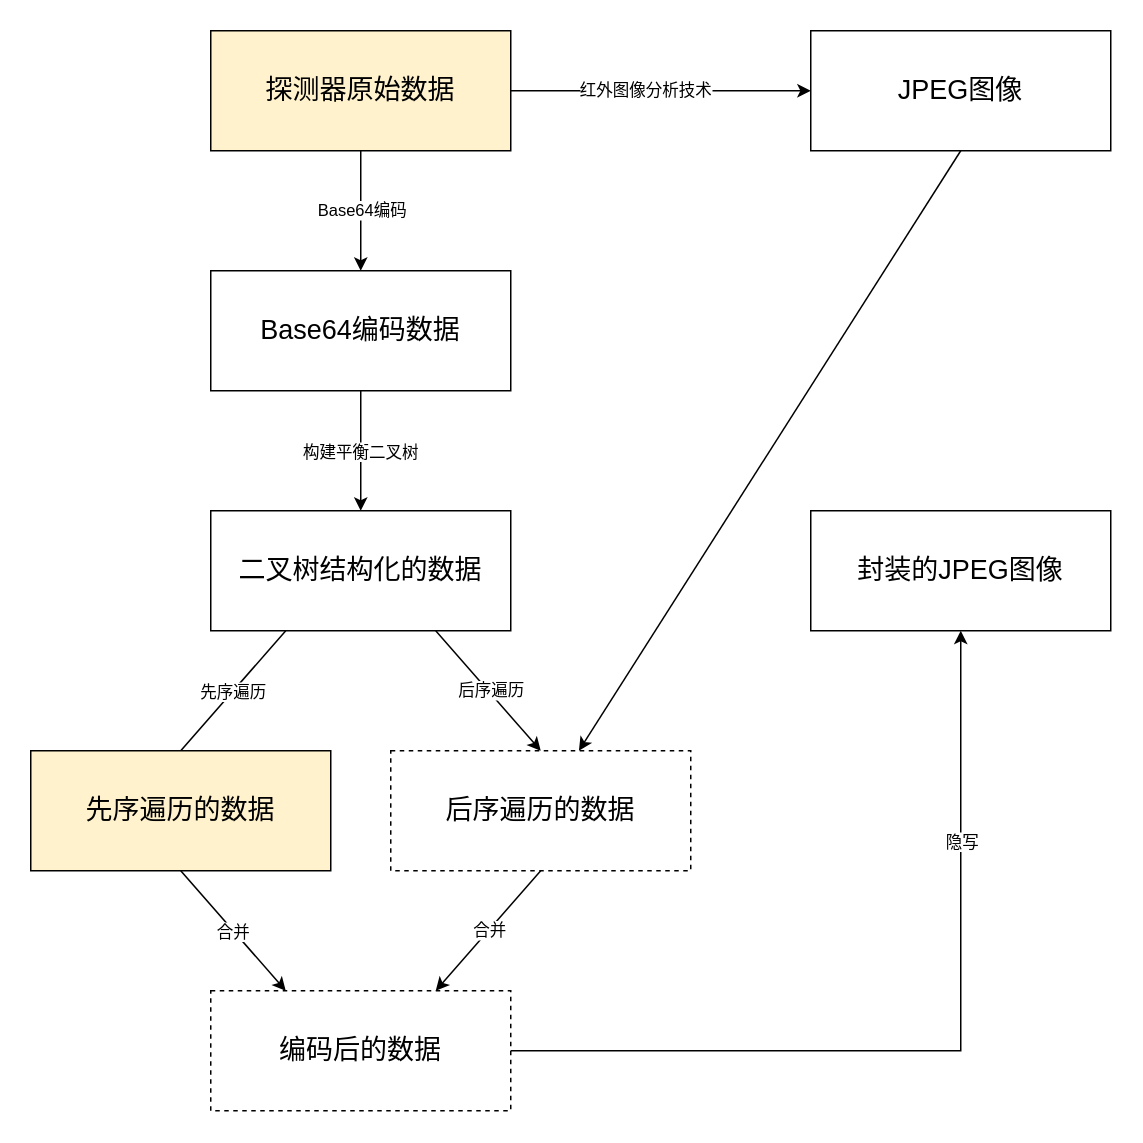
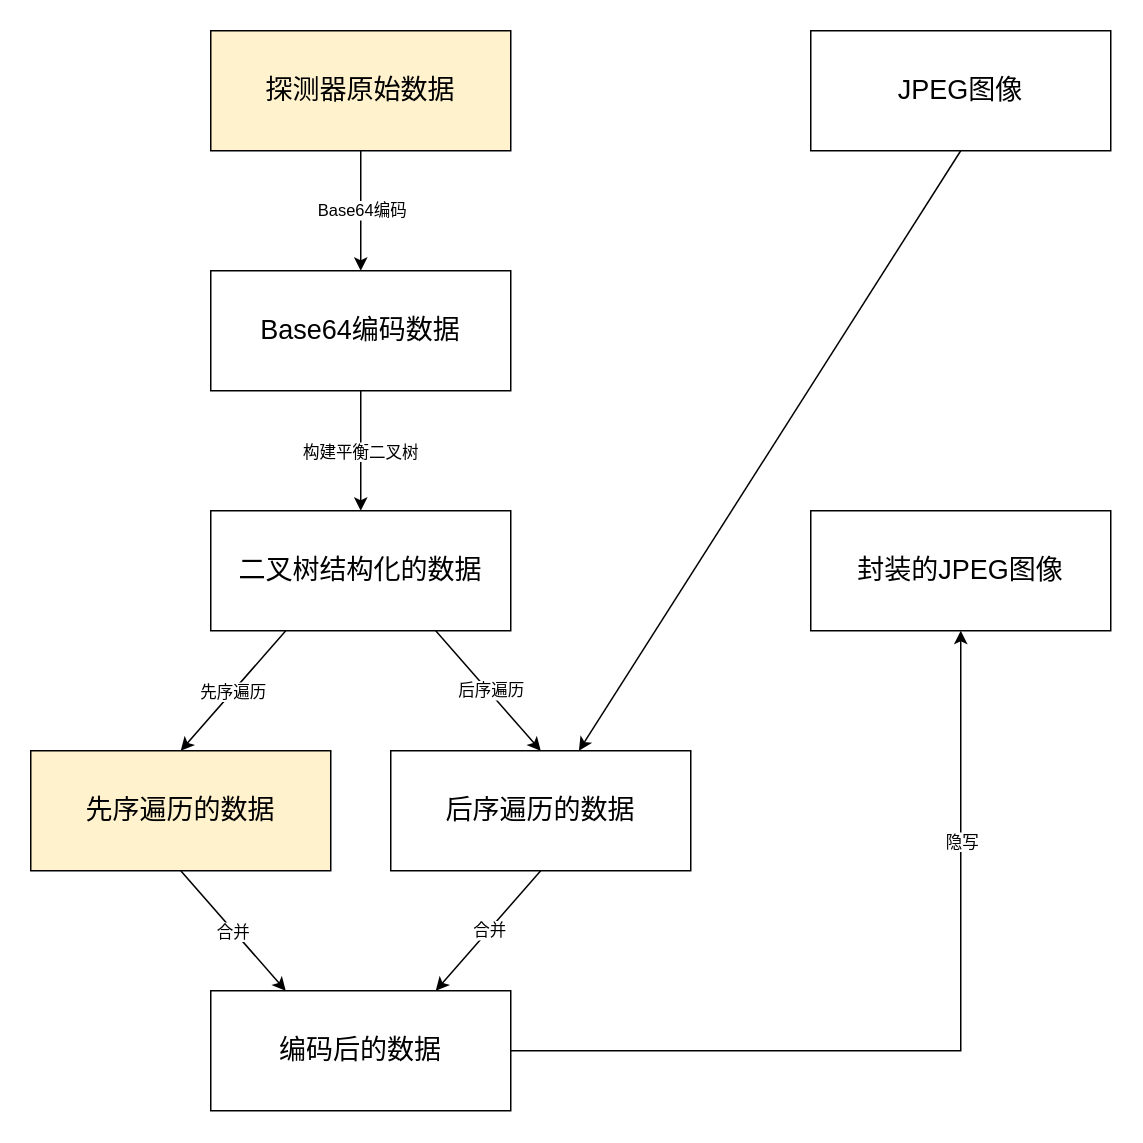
- <mxCell id="20" value="" style="endArrow=classic;html=1;rounded=0;exitX=1;exitY=0.5;exitDx=0;exitDy=0;entryX=0;entryY=0.5;entryDx=0;entryDy=0;" parent="1" source="2" target="22" edge="1"><mxGeometry width="50" height="50" relative="1" as="geometry"><mxPoint x="540" y="190" as="sourcePoint" /><mxPoint x="660" y="60" as="targetPoint" /></mxGeometry></mxCell>
- <mxCell id="21" value="红外图像分析技术" style="edgeLabel;html=1;align=center;verticalAlign=middle;resizable=0;points=[];" parent="20" vertex="1" connectable="0"><mxGeometry x="-0.107" y="1" relative="1" as="geometry"><mxPoint as="offset" /></mxGeometry></mxCell>
- <mxCell id="9" value="" style="endArrow=none;html=1;rounded=0;entryX=0.5;entryY=0;entryDx=0;entryDy=0;exitX=0.25;exitY=1;exitDx=0;exitDy=0;" parent="1" source="6" target="11" edge="1"><mxGeometry width="50" height="50" relative="1" as="geometry"><mxPoint x="230" y="500" as="sourcePoint" /><mxPoint x="280" y="450" as="targetPoint" /></mxGeometry></mxCell>
+ <mxCell id="9" value="" style="endArrow=classic;html=1;rounded=0;entryX=0.5;entryY=0;entryDx=0;entryDy=0;exitX=0.25;exitY=1;exitDx=0;exitDy=0;" parent="1" source="6" target="11" edge="1"><mxGeometry width="50" height="50" relative="1" as="geometry"><mxPoint x="230" y="500" as="sourcePoint" /><mxPoint x="280" y="450" as="targetPoint" /></mxGeometry></mxCell>
- <mxCell id="12" value="&lt;span style=&quot;font-size: 18px;&quot;&gt;后序遍历的数据&lt;/span&gt;" style="rounded=0;whiteSpace=wrap;html=1;dashed=1;" parent="1" vertex="1"><mxGeometry x="260" y="500" width="200" height="80" as="geometry" /></mxCell>
+ <mxCell id="12" value="&lt;span style=&quot;font-size: 18px;&quot;&gt;后序遍历的数据&lt;/span&gt;" style="rounded=0;whiteSpace=wrap;html=1;" parent="1" vertex="1"><mxGeometry x="260" y="500" width="200" height="80" as="geometry" /></mxCell>
- <mxCell id="15" value="&lt;span style=&quot;font-size: 18px;&quot;&gt;编码后的数据&lt;/span&gt;" style="rounded=0;whiteSpace=wrap;html=1;dashed=1;" parent="1" vertex="1"><mxGeometry x="140" y="660" width="200" height="80" as="geometry" /></mxCell>
+ <mxCell id="15" value="&lt;span style=&quot;font-size: 18px;&quot;&gt;编码后的数据&lt;/span&gt;" style="rounded=0;whiteSpace=wrap;html=1;" parent="1" vertex="1"><mxGeometry x="140" y="660" width="200" height="80" as="geometry" /></mxCell>
